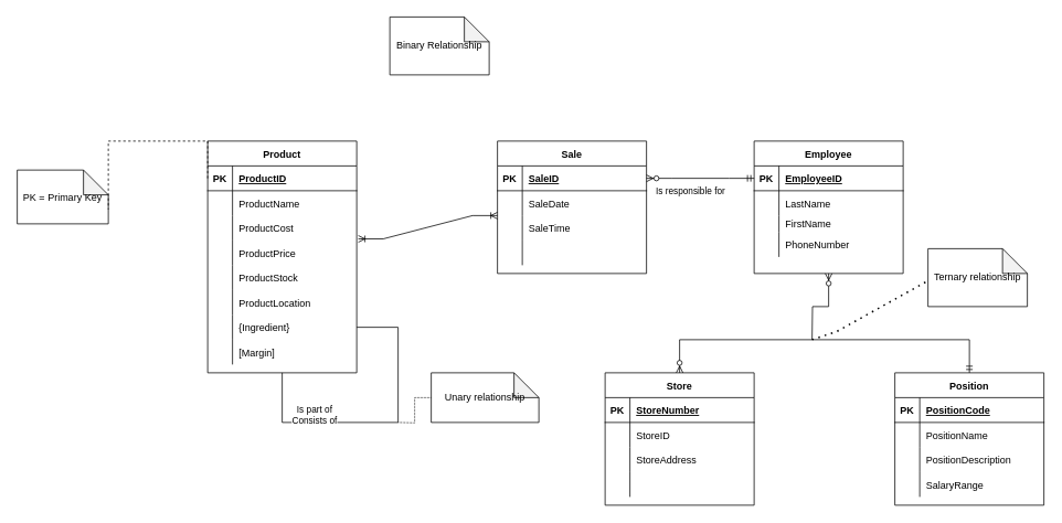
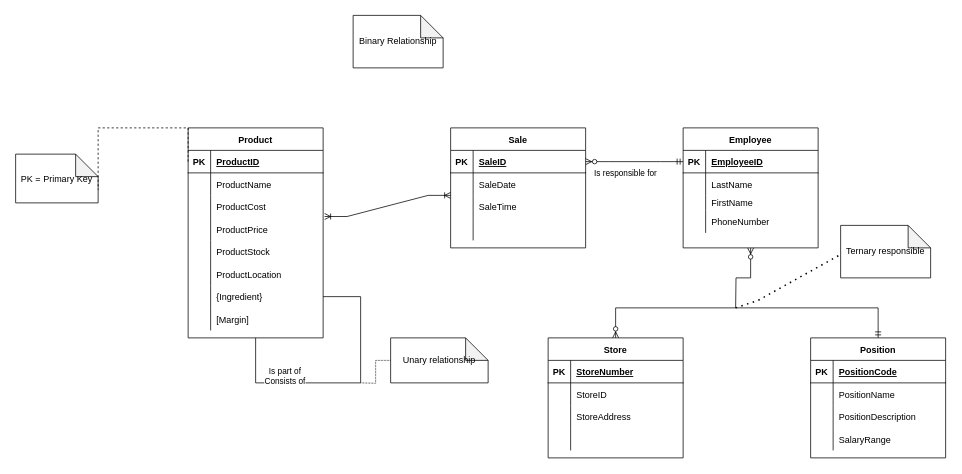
- <mxCell id="87" value="Ternary relationship" style="shape=note;whiteSpace=wrap;html=1;backgroundOutline=1;darkOpacity=0.05;" parent="1" vertex="1"><mxGeometry x="1120" y="300" width="120" height="70" as="geometry" /></mxCell>
+ <mxCell id="87" value="Ternary responsible" style="shape=note;whiteSpace=wrap;html=1;backgroundOutline=1;darkOpacity=0.05;" parent="1" vertex="1"><mxGeometry x="1120" y="300" width="120" height="70" as="geometry" /></mxCell>
